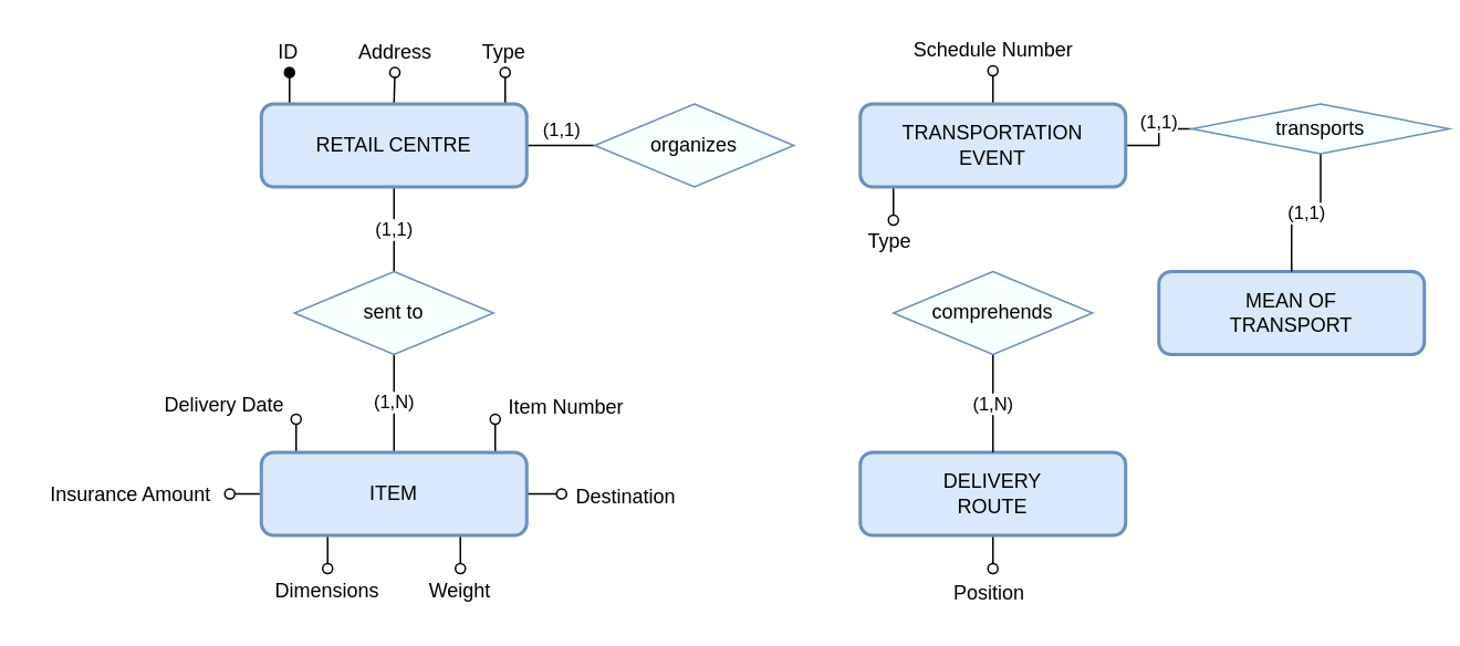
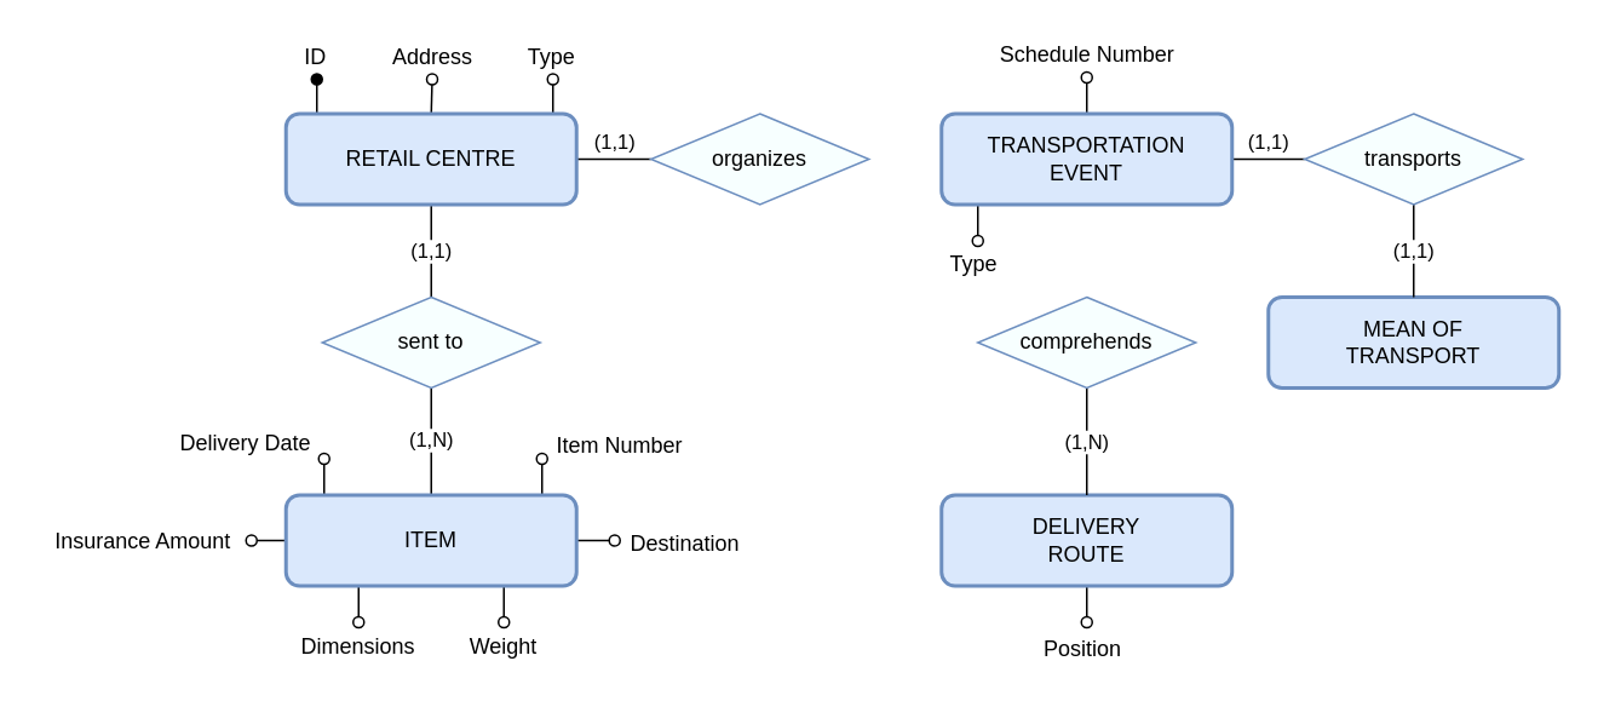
- <mxCell id="25" value="transports" style="rhombus;whiteSpace=wrap;html=1;fillColor=#F7FFFF;strokeColor=#6c8ebf;" parent="1" vertex="1"><mxGeometry x="718" y="62" width="155" height="30" as="geometry" /></mxCell>
+ <mxCell id="25" value="transports" style="rhombus;whiteSpace=wrap;html=1;fillColor=#F7FFFF;strokeColor=#6c8ebf;" parent="1" vertex="1"><mxGeometry x="718" y="62" width="120" height="50" as="geometry" /></mxCell>
